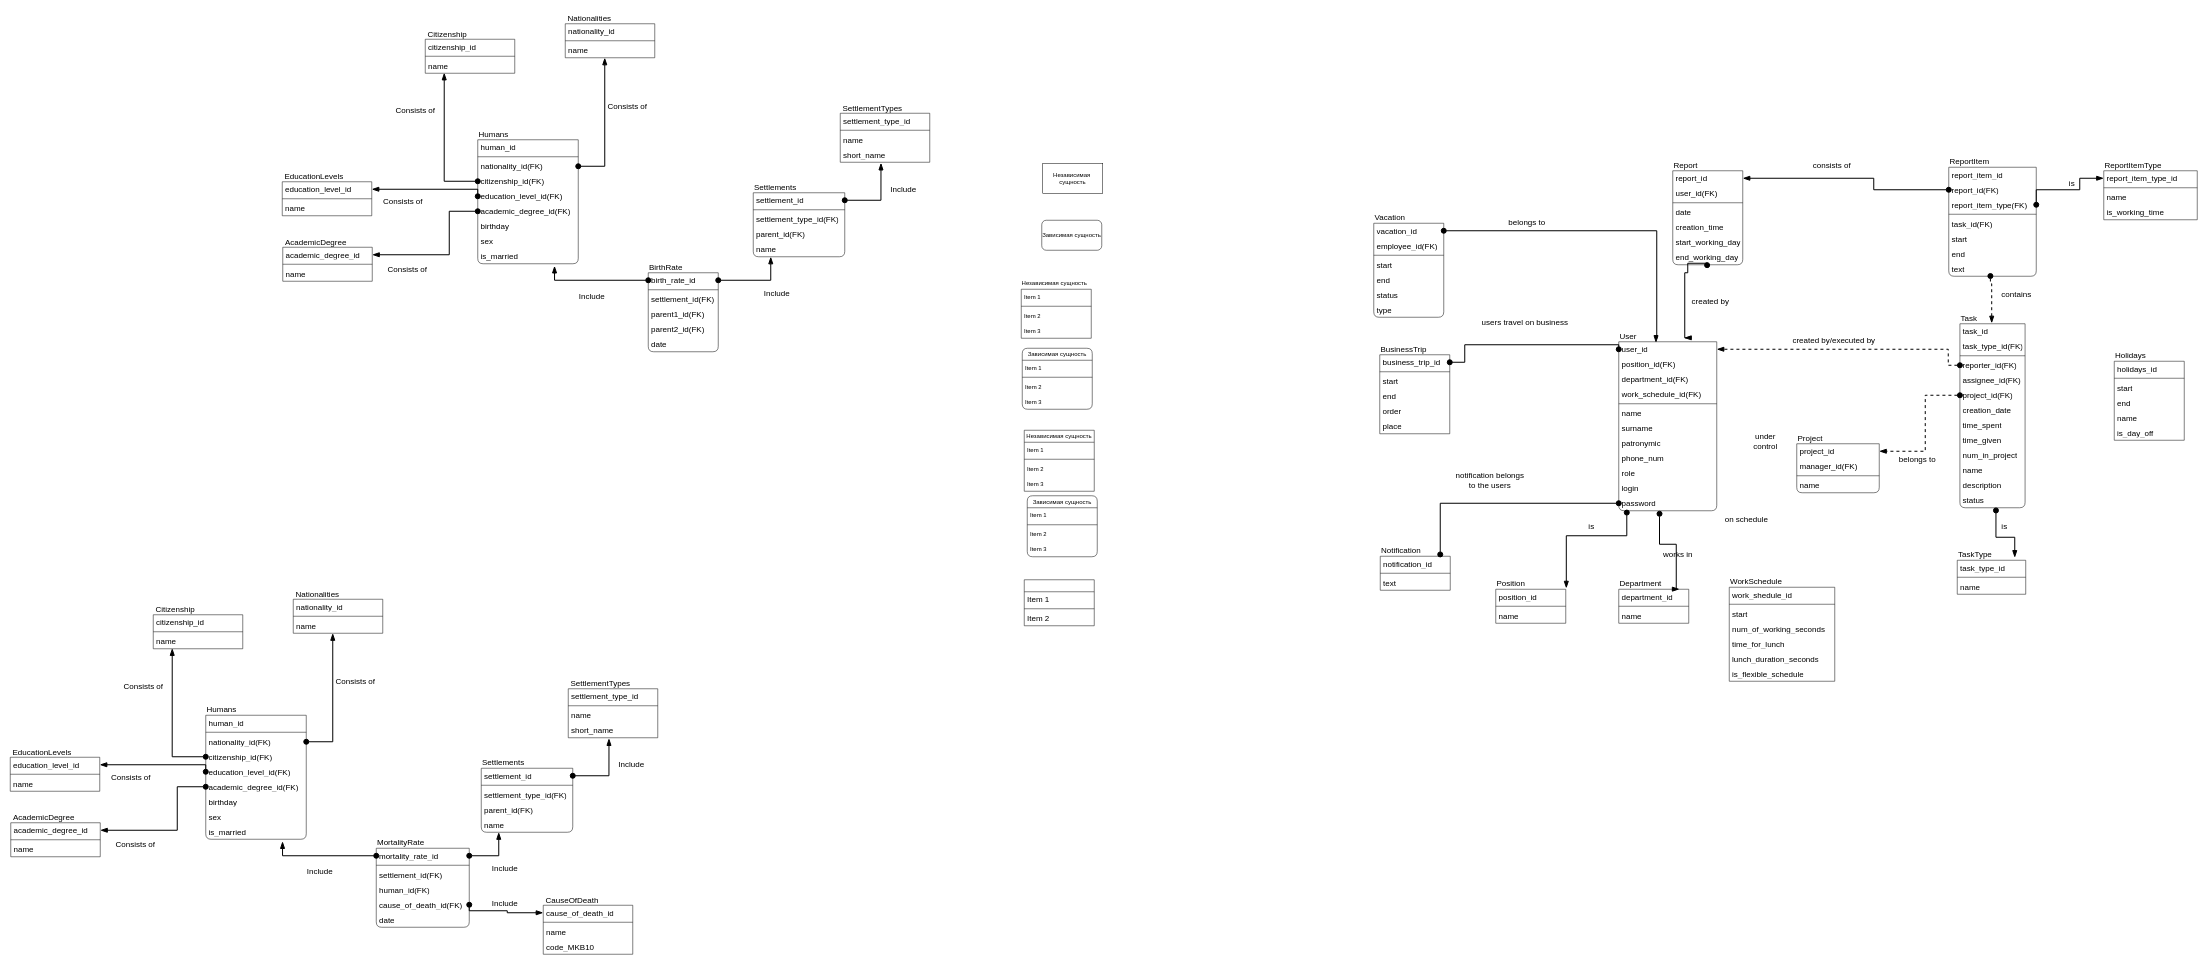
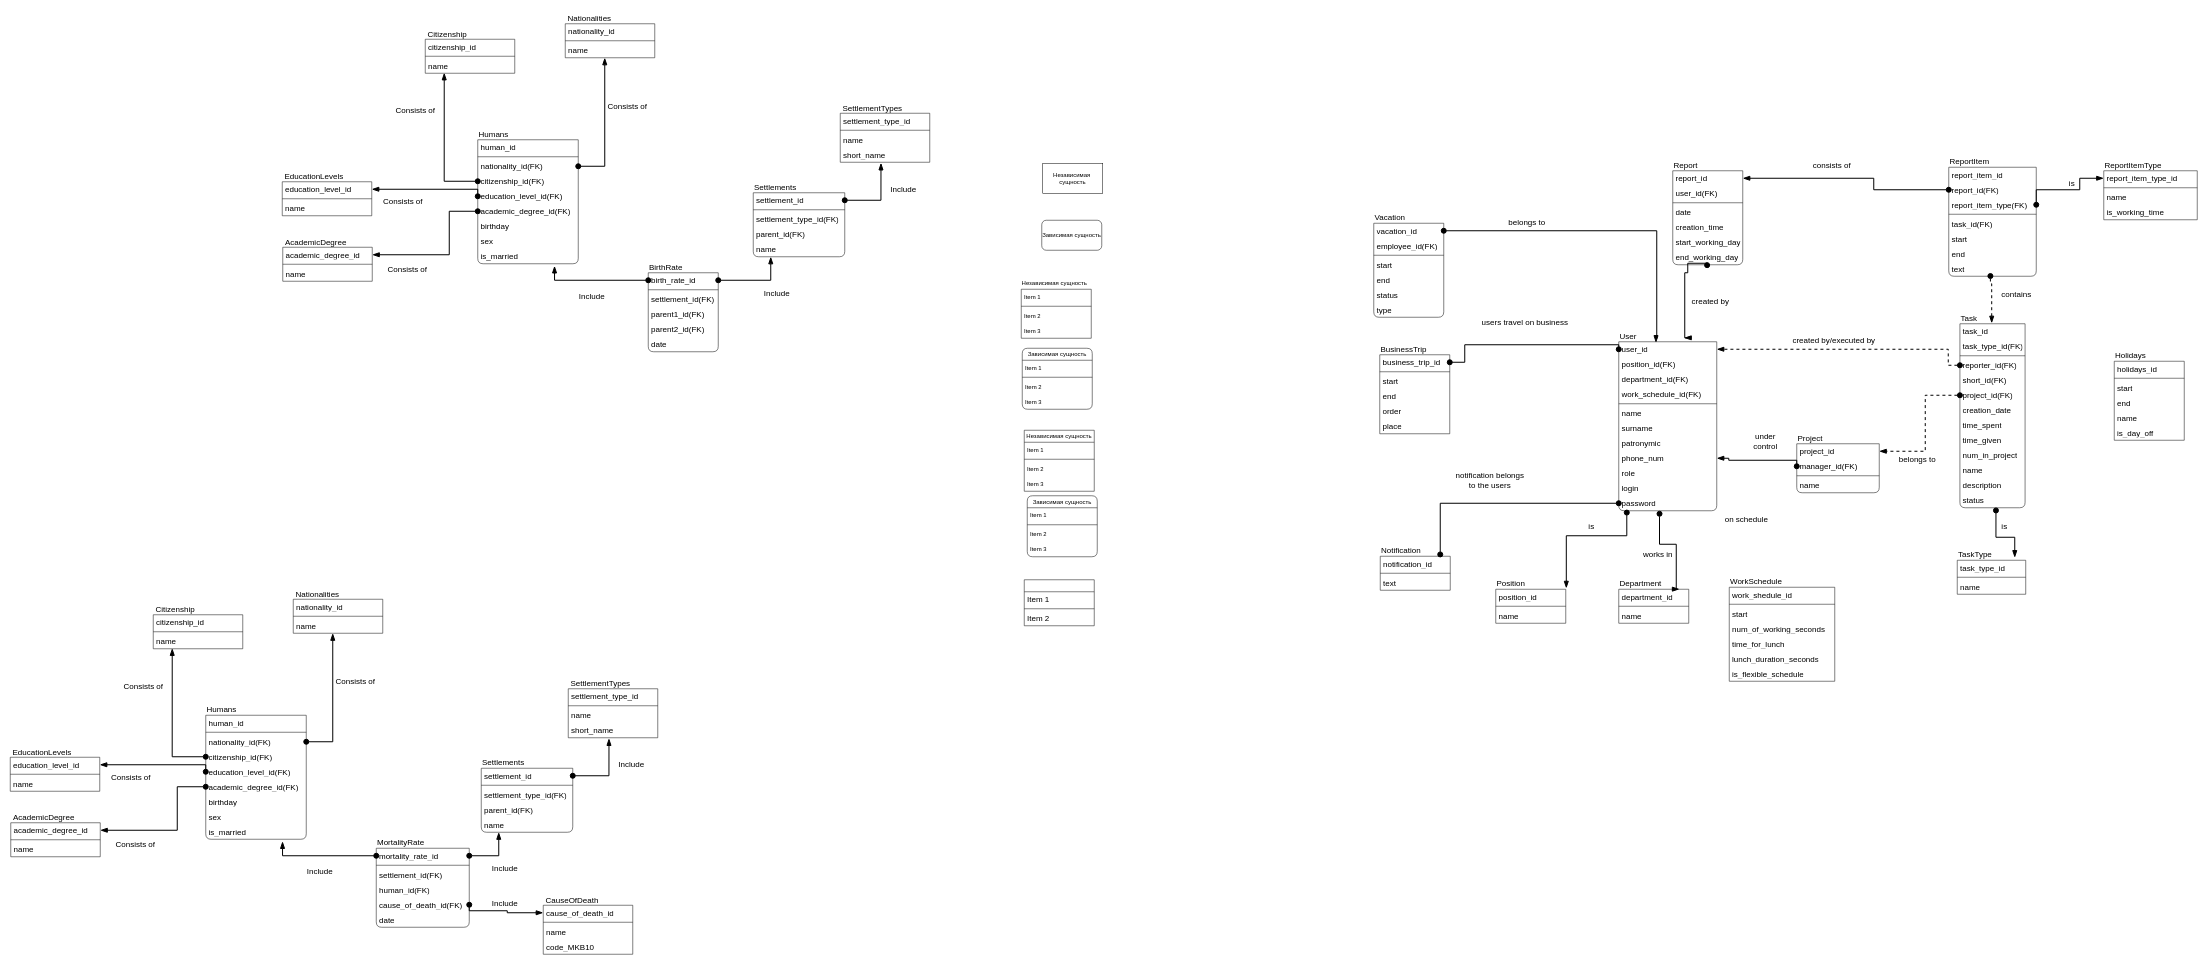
- <mxCell id="19" value="assignee_id(FK)&lt;span style=&quot;white-space: pre;&quot;&gt;&#09;&lt;/span&gt;" style="text;strokeColor=none;fillColor=none;align=left;verticalAlign=middle;spacingLeft=4;spacingRight=4;overflow=hidden;points=[[0,0.5],[1,0.5]];portConstraint=eastwest;rotatable=0;whiteSpace=wrap;html=1;fontSize=16;" parent="14" vertex="1"><mxGeometry y="122" width="130.36" height="30" as="geometry" /></mxCell>
+ <mxCell id="19" value="short_id(FK)&lt;span style=&quot;white-space: pre;&quot;&gt;&#09;&lt;/span&gt;" style="text;strokeColor=none;fillColor=none;align=left;verticalAlign=middle;spacingLeft=4;spacingRight=4;overflow=hidden;points=[[0,0.5],[1,0.5]];portConstraint=eastwest;rotatable=0;whiteSpace=wrap;html=1;fontSize=16;" parent="14" vertex="1"><mxGeometry y="122" width="130.36" height="30" as="geometry" /></mxCell>
+ <mxCell id="148" value="" style="endArrow=blockThin;html=1;fontFamily=Helvetica;fontSize=12;fontColor=default;strokeColor=default;startArrow=oval;startFill=1;endFill=1;strokeWidth=2;edgeStyle=orthogonalEdgeStyle;sourcePerimeterSpacing=0;targetPerimeterSpacing=0;endSize=10;startSize=10;exitX=0;exitY=0.5;exitDx=0;exitDy=0;rounded=0;entryX=1;entryY=0.5;entryDx=0;entryDy=0;" parent="1" source="131" target="55" edge="1"><mxGeometry width="50" height="50" relative="1" as="geometry"><mxPoint x="3525" y="683" as="sourcePoint" /><mxPoint x="3457" y="908" as="targetPoint" /><Array as="points"><mxPoint x="3593" y="920" /><mxPoint x="3457" y="920" /><mxPoint x="3457" y="916" /></Array></mxGeometry></mxCell>
- <mxCell id="124" value="&lt;font style=&quot;font-size: 16px;&quot;&gt;works in&lt;/font&gt;" style="text;html=1;align=center;verticalAlign=middle;resizable=0;points=[];autosize=1;strokeColor=none;fillColor=none;fontSize=12;fontFamily=Helvetica;fontColor=default;" parent="1" vertex="1"><mxGeometry x="3316" y="1092" width="77" height="31" as="geometry" /></mxCell>
+ <mxCell id="124" value="&lt;font style=&quot;font-size: 16px;&quot;&gt;works in&lt;/font&gt;" style="text;html=1;align=center;verticalAlign=middle;resizable=0;points=[];autosize=1;strokeColor=none;fillColor=none;fontSize=12;fontFamily=Helvetica;fontColor=default;" parent="1" vertex="1"><mxGeometry x="3276" y="1092" width="77" height="31" as="geometry" /></mxCell>
